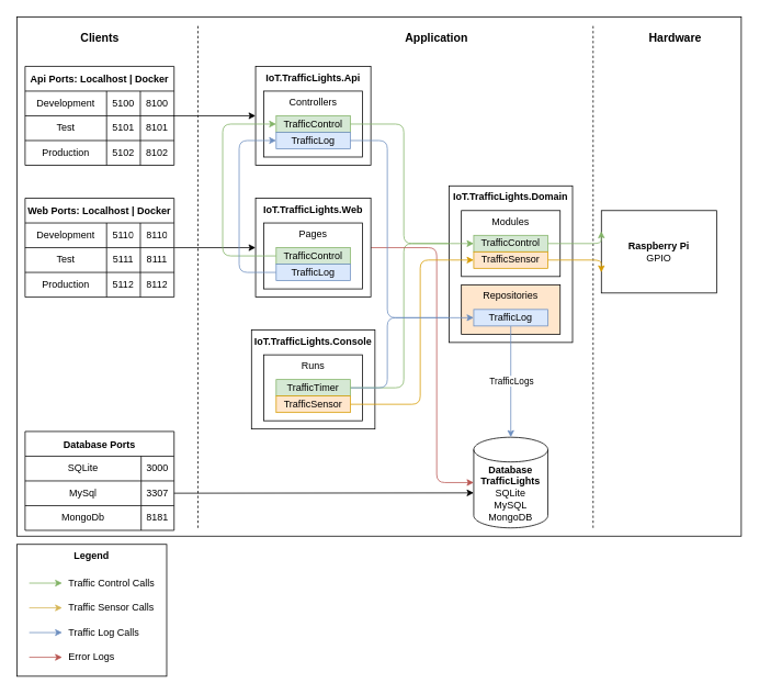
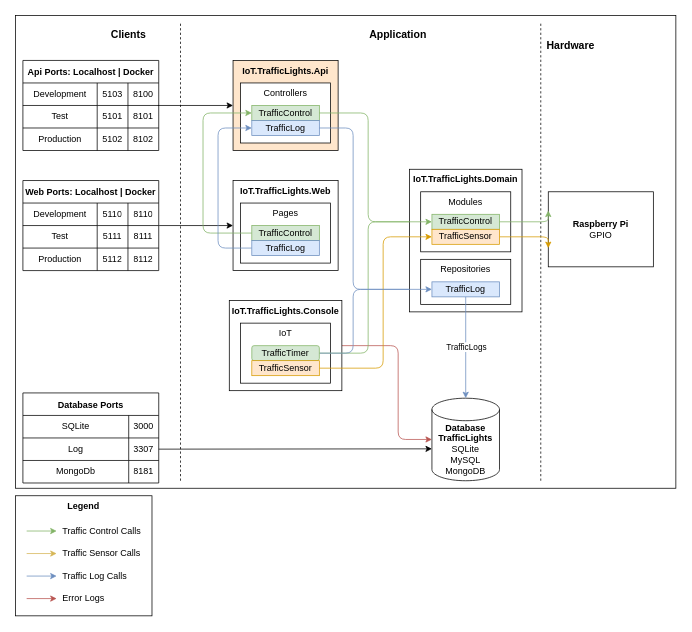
- <mxCell id="30" value="Clients" style="text;html=1;strokeColor=none;fillColor=none;align=center;verticalAlign=middle;whiteSpace=wrap;rounded=0;fontSize=14;fontStyle=1" parent="1" vertex="1"><mxGeometry x="60.75" y="30" width="119.5" height="30" as="geometry" /></mxCell>
+ <mxCell id="30" value="Clients" style="text;html=1;strokeColor=none;fillColor=none;align=center;verticalAlign=middle;whiteSpace=wrap;rounded=0;fontSize=14;fontStyle=1" parent="1" vertex="1"><mxGeometry x="110.75" y="30" width="119.5" height="30" as="geometry" /></mxCell>
- <mxCell id="32" value="Hardware" style="text;html=1;strokeColor=none;fillColor=none;align=center;verticalAlign=middle;whiteSpace=wrap;rounded=0;fontSize=14;fontStyle=1" parent="1" vertex="1"><mxGeometry x="760.25" y="30" width="119.5" height="30" as="geometry" /></mxCell>
+ <mxCell id="32" value="Hardware" style="text;html=1;strokeColor=none;fillColor=none;align=center;verticalAlign=middle;whiteSpace=wrap;rounded=0;fontSize=14;fontStyle=1" parent="1" vertex="1"><mxGeometry x="700.25" y="45" width="119.5" height="30" as="geometry" /></mxCell>
- <mxCell id="10" value="&lt;b&gt;IoT.TrafficLights.Api&lt;/b&gt;" style="rounded=0;whiteSpace=wrap;html=1;verticalAlign=top;" parent="1" vertex="1"><mxGeometry x="310" y="80" width="140" height="120" as="geometry" /></mxCell>
+ <mxCell id="10" value="&lt;b&gt;IoT.TrafficLights.Api&lt;/b&gt;" style="rounded=0;whiteSpace=wrap;html=1;verticalAlign=top;fillColor=#ffe6cc;" parent="1" vertex="1"><mxGeometry x="310" y="80" width="140" height="120" as="geometry" /></mxCell>
- <mxCell id="18" value="5100" style="shape=partialRectangle;html=1;whiteSpace=wrap;connectable=0;fillColor=none;top=0;left=0;bottom=0;right=0;overflow=hidden;fontSize=12;" parent="16" vertex="1"><mxGeometry x="99" width="41" height="30" as="geometry"><mxRectangle width="41" height="30" as="alternateBounds" /></mxGeometry></mxCell>
+ <mxCell id="18" value="5103" style="shape=partialRectangle;html=1;whiteSpace=wrap;connectable=0;fillColor=none;top=0;left=0;bottom=0;right=0;overflow=hidden;fontSize=12;" parent="16" vertex="1"><mxGeometry x="99" width="41" height="30" as="geometry"><mxRectangle width="41" height="30" as="alternateBounds" /></mxGeometry></mxCell>
- <mxCell id="48" style="edgeStyle=none;html=1;entryX=0;entryY=0.5;entryDx=0;entryDy=0;entryPerimeter=0;fillColor=#f8cecc;strokeColor=#b85450;" parent="1" source="49" target="13" edge="1"><mxGeometry relative="1" as="geometry"><Array as="points"><mxPoint x="530" y="300" /><mxPoint x="530" y="585" /></Array></mxGeometry></mxCell>
- <mxCell id="61" value="Repositories" style="rounded=0;whiteSpace=wrap;html=1;verticalAlign=top;fillColor=#ffe6cc;" parent="1" vertex="1"><mxGeometry x="560" y="345" width="120" height="60" as="geometry" /></mxCell>
+ <mxCell id="61" value="Repositories" style="rounded=0;whiteSpace=wrap;html=1;verticalAlign=top;" parent="1" vertex="1"><mxGeometry x="560" y="345" width="120" height="60" as="geometry" /></mxCell>
- <mxCell id="5" value="Runs" style="rounded=0;whiteSpace=wrap;html=1;verticalAlign=top;" parent="1" vertex="1"><mxGeometry x="320" y="430" width="120" height="80" as="geometry" /></mxCell>
+ <mxCell id="5" value="IoT" style="rounded=0;whiteSpace=wrap;html=1;verticalAlign=top;" parent="1" vertex="1"><mxGeometry x="320" y="430" width="120" height="80" as="geometry" /></mxCell>
+ <mxCell id="3" style="edgeStyle=none;html=1;entryX=0;entryY=0.5;entryDx=0;entryDy=0;entryPerimeter=0;fillColor=#f8cecc;strokeColor=#b85450;" parent="1" source="4" target="13" edge="1"><mxGeometry relative="1" as="geometry"><Array as="points"><mxPoint x="530" y="460" /><mxPoint x="530" y="585" /></Array></mxGeometry></mxCell>
- <mxCell id="8" value="TrafficTimer" style="rounded=0;whiteSpace=wrap;html=1;fillColor=#d5e8d4;strokeColor=#82b366;" parent="1" vertex="1"><mxGeometry x="335" y="460" width="90" height="20" as="geometry" /></mxCell>
+ <mxCell id="8" value="TrafficTimer" style="whiteSpace=wrap;html=1;fillColor=#d5e8d4;strokeColor=#82b366;rounded=1;" parent="1" vertex="1"><mxGeometry x="335" y="460" width="90" height="20" as="geometry" /></mxCell>
- <mxCell id="80" value="MySql" style="shape=partialRectangle;html=1;whiteSpace=wrap;connectable=0;fillColor=none;top=0;left=0;bottom=0;right=0;overflow=hidden;fontSize=12;" parent="79" vertex="1"><mxGeometry width="141" height="30" as="geometry"><mxRectangle width="141" height="30" as="alternateBounds" /></mxGeometry></mxCell>
+ <mxCell id="80" value="Log" style="shape=partialRectangle;html=1;whiteSpace=wrap;connectable=0;fillColor=none;top=0;left=0;bottom=0;right=0;overflow=hidden;fontSize=12;" parent="79" vertex="1"><mxGeometry width="141" height="30" as="geometry"><mxRectangle width="141" height="30" as="alternateBounds" /></mxGeometry></mxCell>
